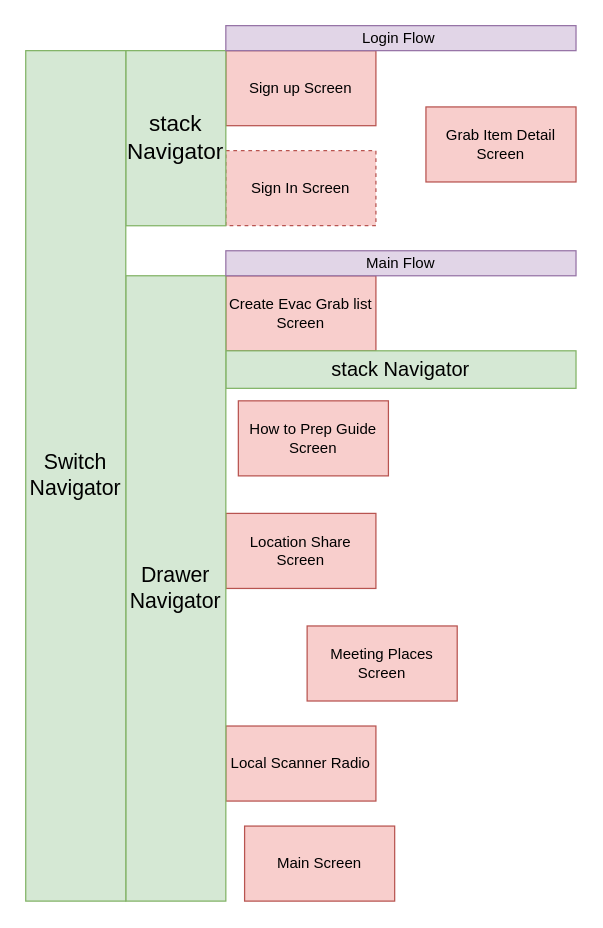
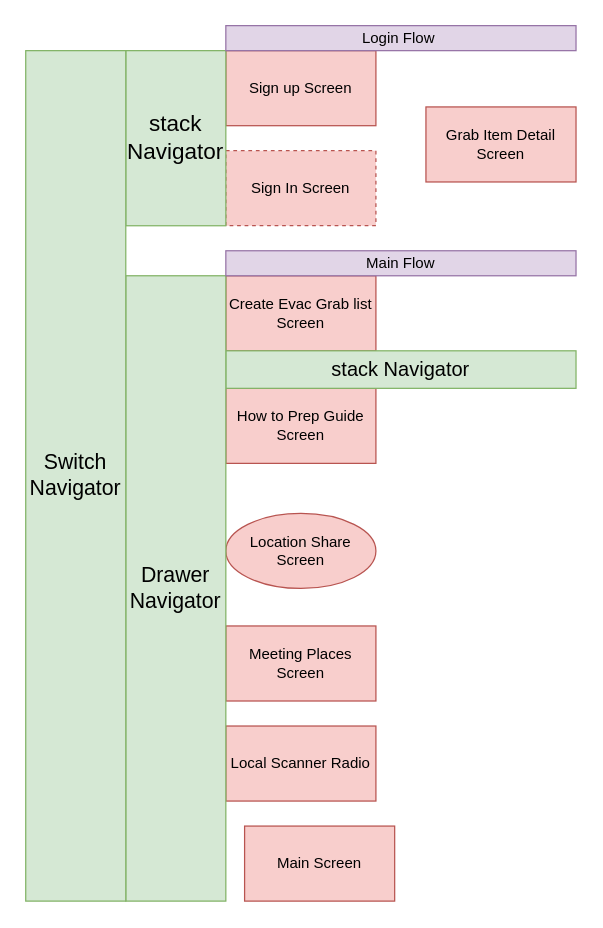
- <mxCell id="3" value="How to Prep Guide Screen" style="rounded=0;whiteSpace=wrap;html=1;fillColor=#f8cecc;strokeColor=#b85450;" vertex="1" parent="1"><mxGeometry x="190" y="320" width="120" height="60" as="geometry" /></mxCell>
+ <mxCell id="3" value="How to Prep Guide Screen" style="rounded=0;whiteSpace=wrap;html=1;fillColor=#f8cecc;strokeColor=#b85450;" vertex="1" parent="1"><mxGeometry x="180" y="310" width="120" height="60" as="geometry" /></mxCell>
- <mxCell id="4" value="Location Share Screen" style="rounded=0;whiteSpace=wrap;html=1;fillColor=#f8cecc;strokeColor=#b85450;" vertex="1" parent="1"><mxGeometry x="180" y="410" width="120" height="60" as="geometry" /></mxCell>
+ <mxCell id="4" value="Location Share Screen" style="ellipse;whiteSpace=wrap;html=1;fillColor=#f8cecc;strokeColor=#b85450;" vertex="1" parent="1"><mxGeometry x="180" y="410" width="120" height="60" as="geometry" /></mxCell>
- <mxCell id="5" value="Meeting Places Screen" style="rounded=0;whiteSpace=wrap;html=1;fillColor=#f8cecc;strokeColor=#b85450;" vertex="1" parent="1"><mxGeometry x="245" y="500" width="120" height="60" as="geometry" /></mxCell>
+ <mxCell id="5" value="Meeting Places Screen" style="rounded=0;whiteSpace=wrap;html=1;fillColor=#f8cecc;strokeColor=#b85450;" vertex="1" parent="1"><mxGeometry x="180" y="500" width="120" height="60" as="geometry" /></mxCell>
